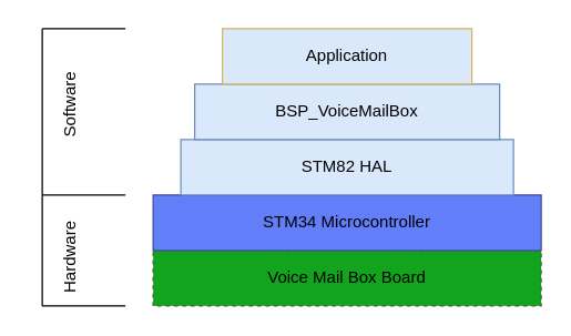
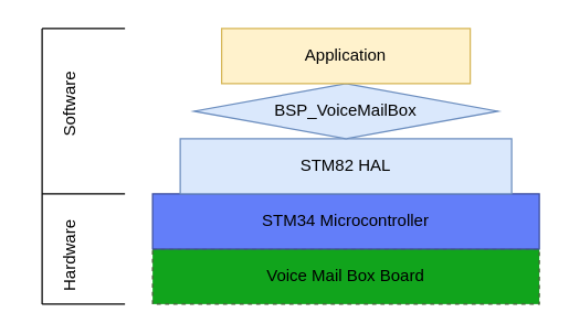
- <mxCell id="6" value="Application" style="rounded=0;whiteSpace=wrap;html=1;fillColor=#dae8fc;strokeColor=#d6b656;" vertex="1" parent="1"><mxGeometry x="160" y="20" width="180" height="40" as="geometry" /></mxCell>
+ <mxCell id="6" value="Application" style="rounded=0;whiteSpace=wrap;html=1;fillColor=#fff2cc;strokeColor=#d6b656;" vertex="1" parent="1"><mxGeometry x="160" y="20" width="180" height="40" as="geometry" /></mxCell>
- <mxCell id="5" value="BSP_VoiceMailBox" style="rounded=0;whiteSpace=wrap;html=1;fillColor=#dae8fc;strokeColor=#6c8ebf;" vertex="1" parent="1"><mxGeometry x="140" y="60" width="220" height="40" as="geometry" /></mxCell>
+ <mxCell id="5" value="BSP_VoiceMailBox" style="rhombus;whiteSpace=wrap;html=1;fillColor=#dae8fc;strokeColor=#6c8ebf;" vertex="1" parent="1"><mxGeometry x="140" y="60" width="220" height="40" as="geometry" /></mxCell>
